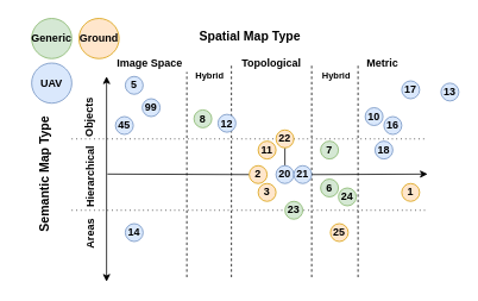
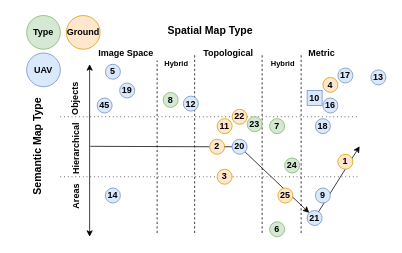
- <mxCell id="5" value="Generic" style="ellipse;whiteSpace=wrap;html=1;aspect=fixed;fontSize=12;align=center;fontStyle=1;fillColor=#d5e8d4;strokeColor=#82b366;" parent="1" vertex="1"><mxGeometry x="35" y="20" width="45" height="45" as="geometry" /></mxCell>
+ <mxCell id="5" value="Type" style="ellipse;whiteSpace=wrap;html=1;aspect=fixed;fontSize=12;align=center;fontStyle=1;fillColor=#d5e8d4;strokeColor=#82b366;" parent="1" vertex="1"><mxGeometry x="35" y="20" width="45" height="45" as="geometry" /></mxCell>
+ <mxCell id="49" value="4" style="ellipse;whiteSpace=wrap;html=1;aspect=fixed;fontSize=12;align=center;fontStyle=1;fillColor=#ffe6cc;strokeColor=#d79b00;" vertex="1" parent="1"><mxGeometry x="430" y="102.5" width="20" height="20" as="geometry" /></mxCell>
- <mxCell id="24" value="99" style="ellipse;whiteSpace=wrap;html=1;aspect=fixed;fontSize=12;align=center;fontStyle=1;fillColor=#dae8fc;strokeColor=#6c8ebf;" vertex="1" parent="1"><mxGeometry x="159" y="110" width="20" height="20" as="geometry" /></mxCell>
+ <mxCell id="24" value="19" style="ellipse;whiteSpace=wrap;html=1;aspect=fixed;fontSize=12;align=center;fontStyle=1;fillColor=#dae8fc;strokeColor=#6c8ebf;" vertex="1" parent="1"><mxGeometry x="159" y="110" width="20" height="20" as="geometry" /></mxCell>
- <mxCell id="48" value="10" style="ellipse;whiteSpace=wrap;html=1;aspect=fixed;fontSize=12;align=center;fontStyle=1;fillColor=#dae8fc;strokeColor=#6c8ebf;" vertex="1" parent="1"><mxGeometry x="409" y="120" width="20" height="20" as="geometry" /></mxCell>
+ <mxCell id="48" value="10" style="whiteSpace=wrap;html=1;aspect=fixed;fontSize=12;align=center;fontStyle=1;fillColor=#dae8fc;strokeColor=#6c8ebf;rounded=0;" vertex="1" parent="1"><mxGeometry x="409" y="120" width="20" height="20" as="geometry" /></mxCell>
- <mxCell id="30" style="rounded=0;orthogonalLoop=1;jettySize=auto;html=1;startArrow=none;startFill=0;endArrow=none;endFill=0;fontSize=12;" edge="1" parent="1" source="32" target="37"><mxGeometry relative="1" as="geometry"><mxPoint x="120" y="194.43" as="targetPoint" /><mxPoint x="479" y="194.43" as="sourcePoint" /></mxGeometry></mxCell>
+ <mxCell id="30" style="rounded=0;orthogonalLoop=1;jettySize=auto;html=1;startArrow=none;startFill=0;endArrow=none;endFill=0;fontSize=12;" edge="1" parent="1" source="32" target="29"><mxGeometry relative="1" as="geometry"><mxPoint x="120" y="194.43" as="targetPoint" /><mxPoint x="479" y="194.43" as="sourcePoint" /></mxGeometry></mxCell>
- <mxCell id="34" value="21" style="ellipse;whiteSpace=wrap;html=1;aspect=fixed;fontSize=12;align=center;fontStyle=1;fillColor=#dae8fc;strokeColor=#6c8ebf;" vertex="1" parent="1"><mxGeometry x="329" y="185" width="20" height="20" as="geometry" /></mxCell>
+ <mxCell id="34" value="21" style="ellipse;whiteSpace=wrap;html=1;aspect=fixed;fontSize=12;align=center;fontStyle=1;fillColor=#dae8fc;strokeColor=#6c8ebf;" vertex="1" parent="1"><mxGeometry x="409" y="280" width="20" height="20" as="geometry" /></mxCell>
- <mxCell id="41" value="6" style="ellipse;whiteSpace=wrap;html=1;aspect=fixed;fontSize=12;align=center;fontStyle=1;fillColor=#d5e8d4;strokeColor=#82b366;" vertex="1" parent="1"><mxGeometry x="359" y="200" width="20" height="20" as="geometry" /></mxCell>
+ <mxCell id="41" value="6" style="ellipse;whiteSpace=wrap;html=1;aspect=fixed;fontSize=12;align=center;fontStyle=1;fillColor=#d5e8d4;strokeColor=#82b366;" vertex="1" parent="1"><mxGeometry x="359" y="295" width="20" height="20" as="geometry" /></mxCell>
- <mxCell id="31" value="3" style="ellipse;whiteSpace=wrap;html=1;aspect=fixed;fontSize=12;align=center;fontStyle=1;fillColor=#ffe6cc;strokeColor=#d79b00;" vertex="1" parent="1"><mxGeometry x="289" y="205" width="20" height="20" as="geometry" /></mxCell>
+ <mxCell id="31" value="3" style="ellipse;whiteSpace=wrap;html=1;aspect=fixed;fontSize=12;align=center;fontStyle=1;fillColor=#ffe6cc;strokeColor=#d79b00;" vertex="1" parent="1"><mxGeometry x="289" y="225" width="20" height="20" as="geometry" /></mxCell>
- <mxCell id="39" value="23" style="ellipse;whiteSpace=wrap;html=1;aspect=fixed;fontSize=12;align=center;fontStyle=1;fillColor=#d5e8d4;strokeColor=#82b366;" vertex="1" parent="1"><mxGeometry x="319" y="225" width="20" height="20" as="geometry" /></mxCell>
+ <mxCell id="39" value="23" style="ellipse;whiteSpace=wrap;html=1;aspect=fixed;fontSize=12;align=center;fontStyle=1;fillColor=#d5e8d4;strokeColor=#82b366;" vertex="1" parent="1"><mxGeometry x="329" y="155" width="20" height="20" as="geometry" /></mxCell>
+ <mxCell id="44" value="9" style="ellipse;whiteSpace=wrap;html=1;aspect=fixed;fontSize=12;align=center;fontStyle=1;fillColor=#dae8fc;strokeColor=#6c8ebf;" vertex="1" parent="1"><mxGeometry x="420" y="250" width="20" height="20" as="geometry" /></mxCell>
